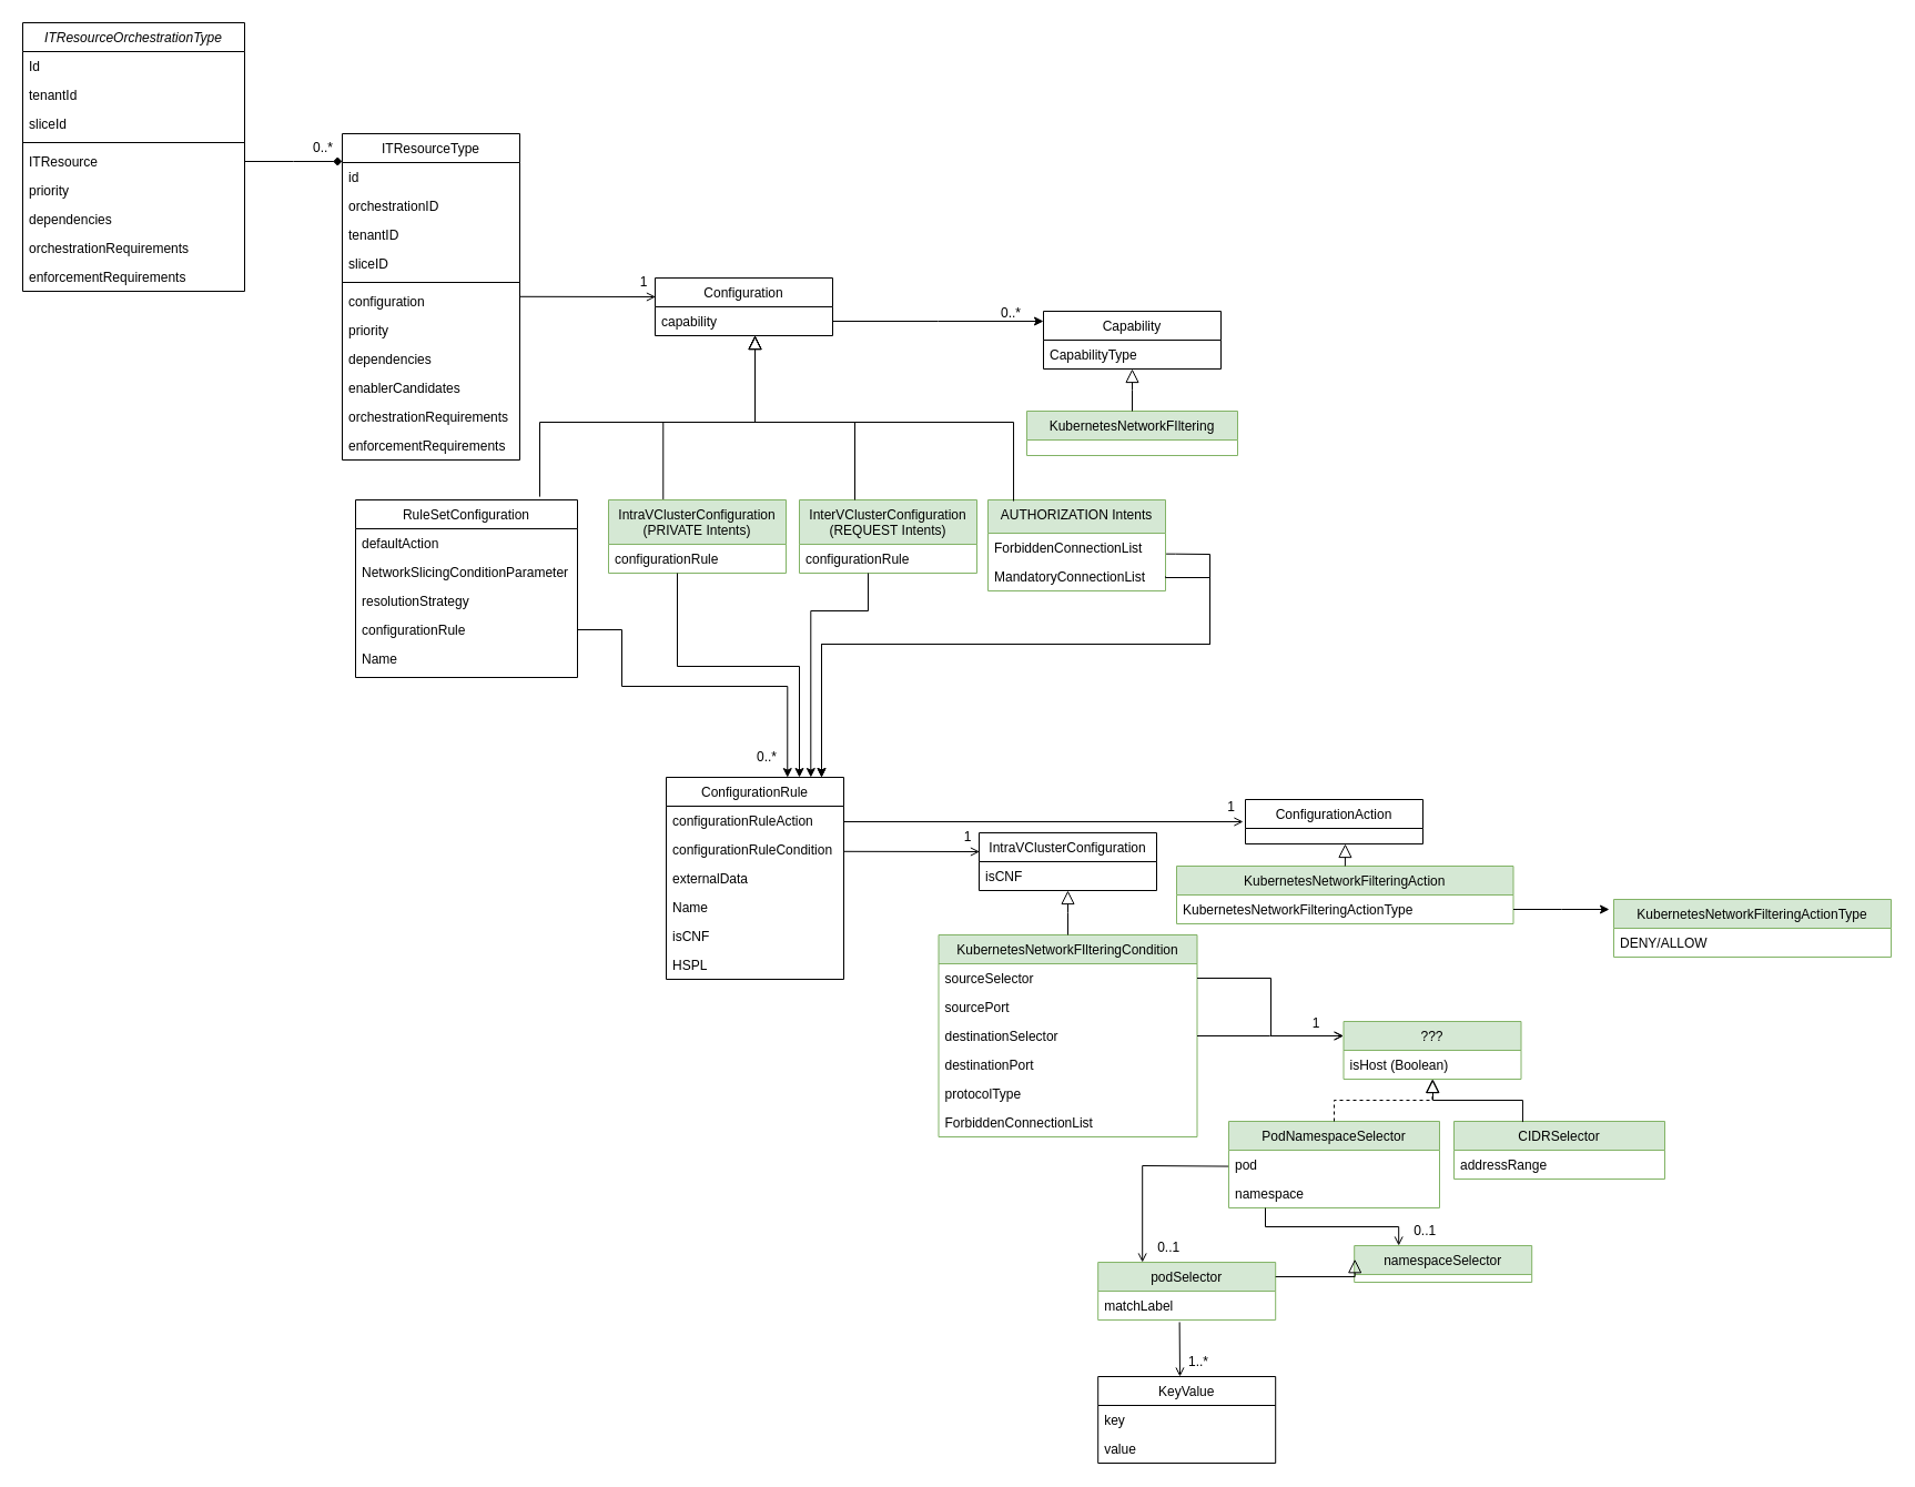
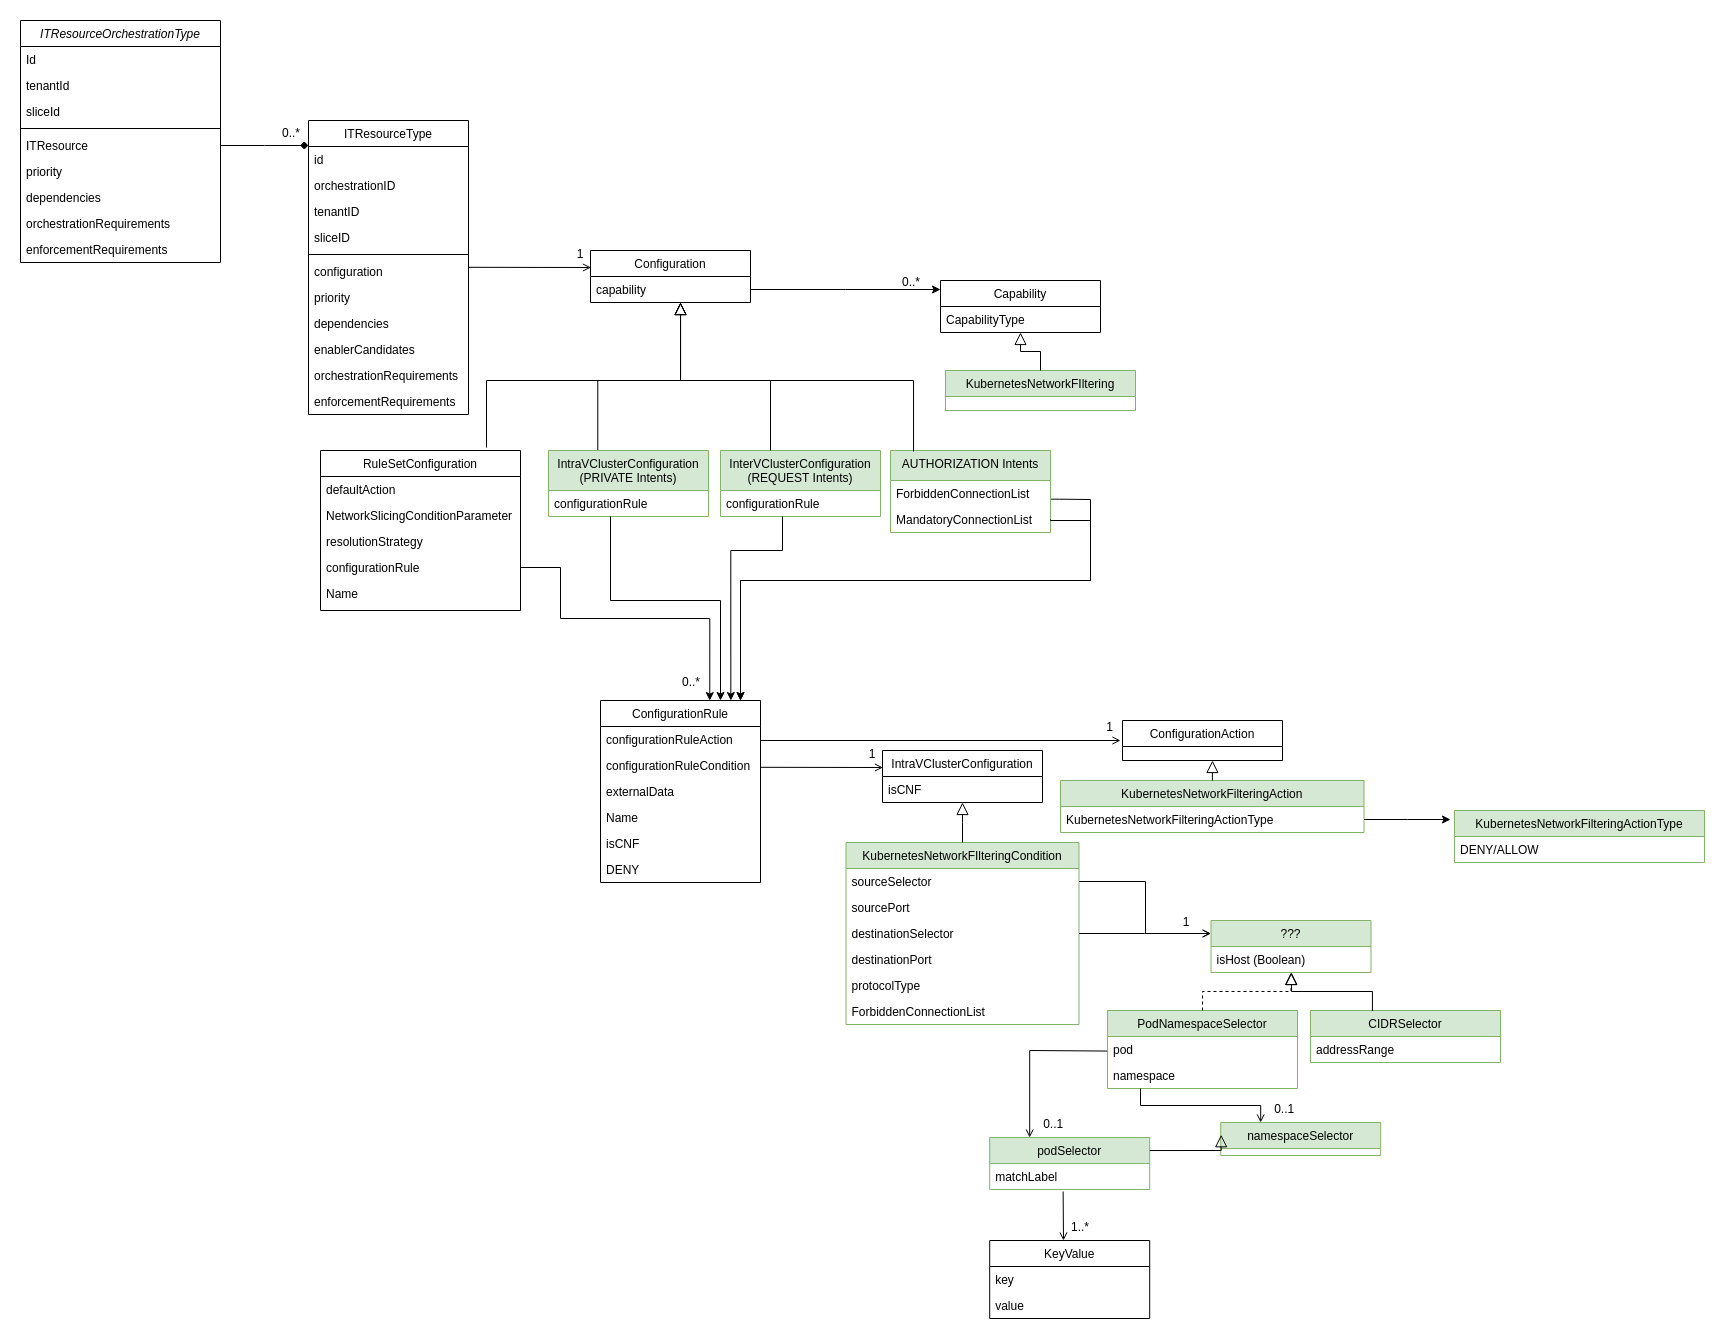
- <mxCell id="45" value="KubernetesNetworkFIltering" style="swimlane;fontStyle=0;align=center;verticalAlign=top;childLayout=stackLayout;horizontal=1;startSize=26;horizontalStack=0;resizeParent=1;resizeLast=0;collapsible=1;marginBottom=0;rounded=0;shadow=0;strokeWidth=1;fillColor=#d5e8d4;strokeColor=#82b366;" vertex="1" parent="1"><mxGeometry x="925" y="370" width="190" height="40" as="geometry"><mxRectangle x="340" y="380" width="170" height="26" as="alternateBounds" /></mxGeometry></mxCell>
+ <mxCell id="45" value="KubernetesNetworkFIltering" style="swimlane;fontStyle=0;align=center;verticalAlign=top;childLayout=stackLayout;horizontal=1;startSize=26;horizontalStack=0;resizeParent=1;resizeLast=0;collapsible=1;marginBottom=0;rounded=0;shadow=0;strokeWidth=1;fillColor=#d5e8d4;strokeColor=#82b366;" vertex="1" parent="1"><mxGeometry x="945" y="370" width="190" height="40" as="geometry"><mxRectangle x="340" y="380" width="170" height="26" as="alternateBounds" /></mxGeometry></mxCell>
- <mxCell id="54" value="HSPL" style="text;align=left;verticalAlign=top;spacingLeft=4;spacingRight=4;overflow=hidden;rotatable=0;points=[[0,0.5],[1,0.5]];portConstraint=eastwest;" vertex="1" parent="48"><mxGeometry y="156" width="160" height="26" as="geometry" /></mxCell>
+ <mxCell id="54" value="DENY" style="text;align=left;verticalAlign=top;spacingLeft=4;spacingRight=4;overflow=hidden;rotatable=0;points=[[0,0.5],[1,0.5]];portConstraint=eastwest;" vertex="1" parent="48"><mxGeometry y="156" width="160" height="26" as="geometry" /></mxCell>
